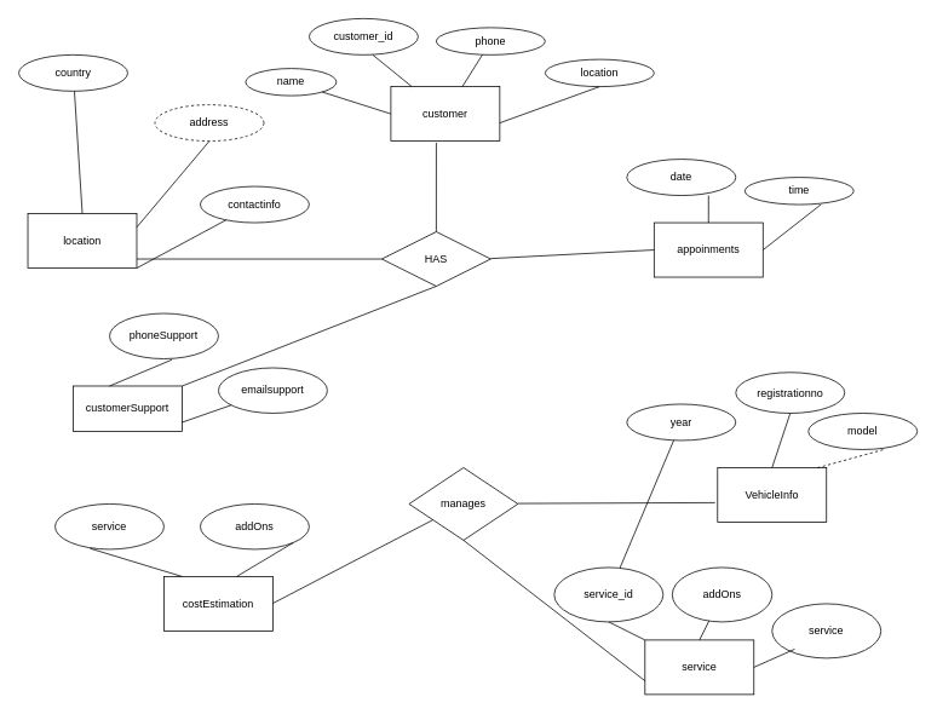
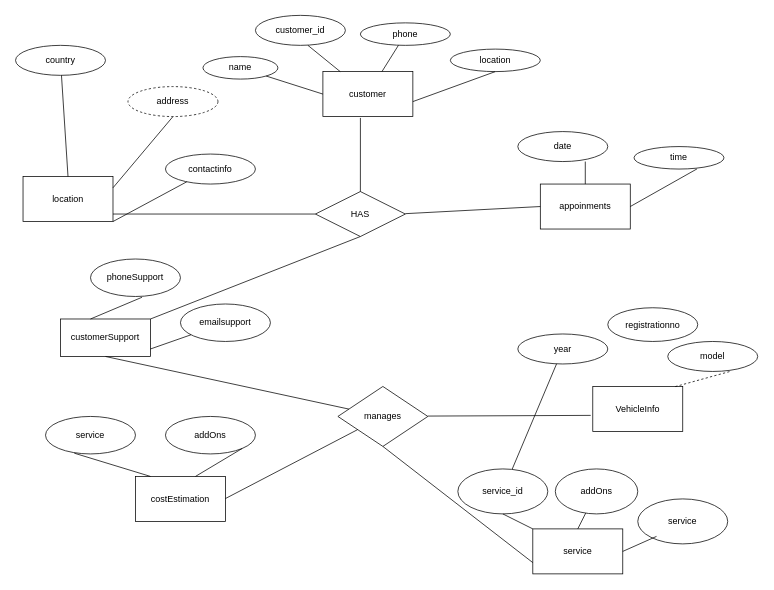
- <mxCell id="13" value="time" style="ellipse;whiteSpace=wrap;html=1;" vertex="1" parent="1"><mxGeometry x="820" y="195" width="120" height="30" as="geometry" /></mxCell>
+ <mxCell id="13" value="time" style="ellipse;whiteSpace=wrap;html=1;" vertex="1" parent="1"><mxGeometry x="845" y="195" width="120" height="30" as="geometry" /></mxCell>
- <mxCell id="41" value="" style="endArrow=none;html=1;rounded=0;entryX=0.5;entryY=1;entryDx=0;entryDy=0;exitX=0.5;exitY=0;exitDx=0;exitDy=0;" edge="1" parent="1" source="35" target="37"><mxGeometry relative="1" as="geometry"><mxPoint x="850" y="505" as="sourcePoint" /><mxPoint x="900" y="454" as="targetPoint" /></mxGeometry></mxCell>
+ <mxCell id="34" value="" style="endArrow=none;html=1;rounded=0;exitX=0.5;exitY=1;exitDx=0;exitDy=0;" edge="1" parent="1" source="27" target="33"><mxGeometry relative="1" as="geometry"><mxPoint x="150" y="495" as="sourcePoint" /><mxPoint x="310" y="495" as="targetPoint" /></mxGeometry></mxCell>
